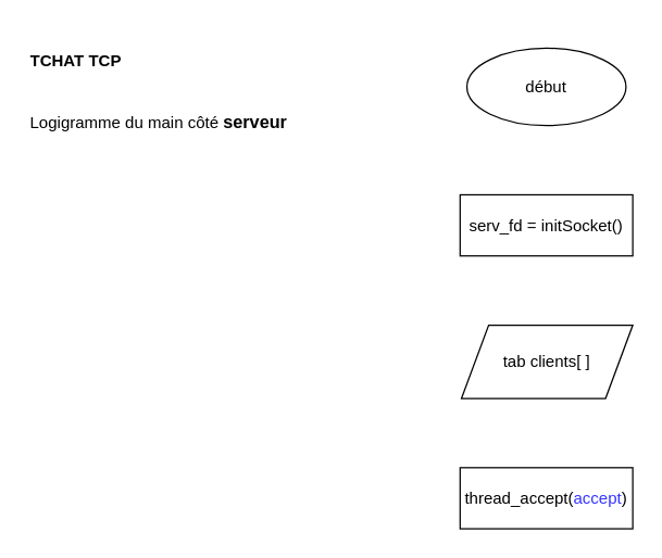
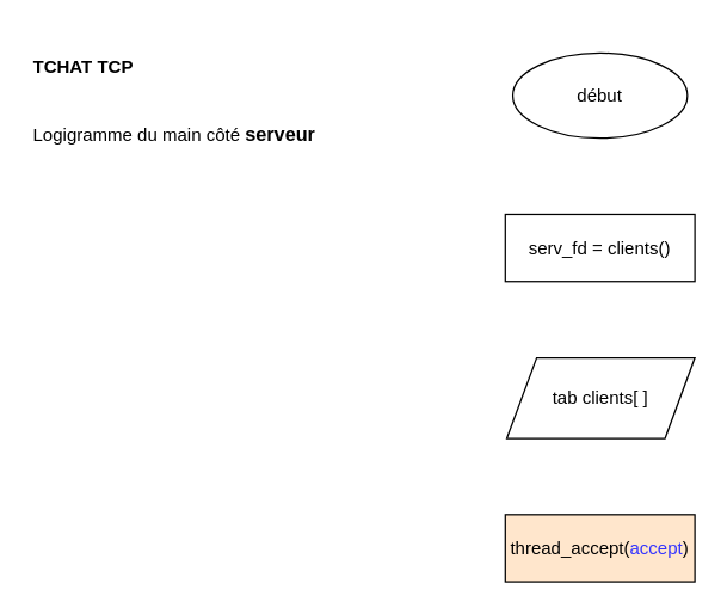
- <mxCell id="5" value="serv_fd = initSocket()" style="rounded=0;whiteSpace=wrap;html=1;" parent="1" vertex="1"><mxGeometry x="338" y="143" width="127" height="45" as="geometry" /></mxCell>
+ <mxCell id="5" value="serv_fd = clients()" style="rounded=0;whiteSpace=wrap;html=1;" parent="1" vertex="1"><mxGeometry x="338" y="143" width="127" height="45" as="geometry" /></mxCell>
- <mxCell id="6" value="thread_accept(&lt;font color=&quot;#3333ff&quot;&gt;accept&lt;/font&gt;)" style="rounded=0;whiteSpace=wrap;html=1;" parent="1" vertex="1"><mxGeometry x="338" y="344" width="127" height="45" as="geometry" /></mxCell>
+ <mxCell id="6" value="thread_accept(&lt;font color=&quot;#3333ff&quot;&gt;accept&lt;/font&gt;)" style="rounded=0;whiteSpace=wrap;html=1;fillColor=#ffe6cc;" parent="1" vertex="1"><mxGeometry x="338" y="344" width="127" height="45" as="geometry" /></mxCell>
